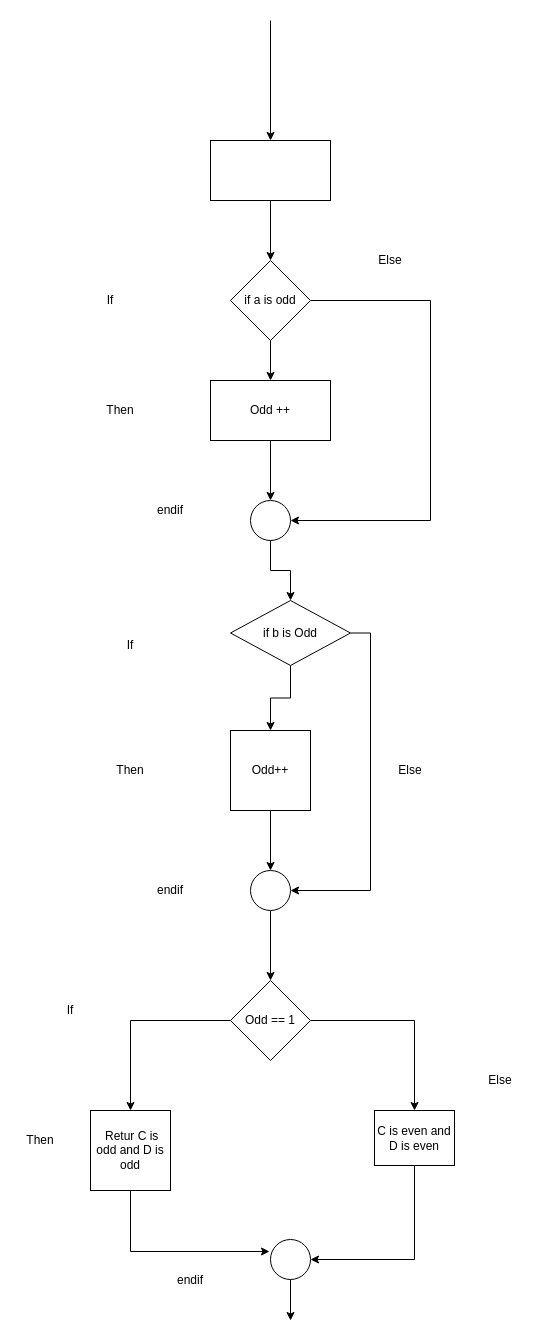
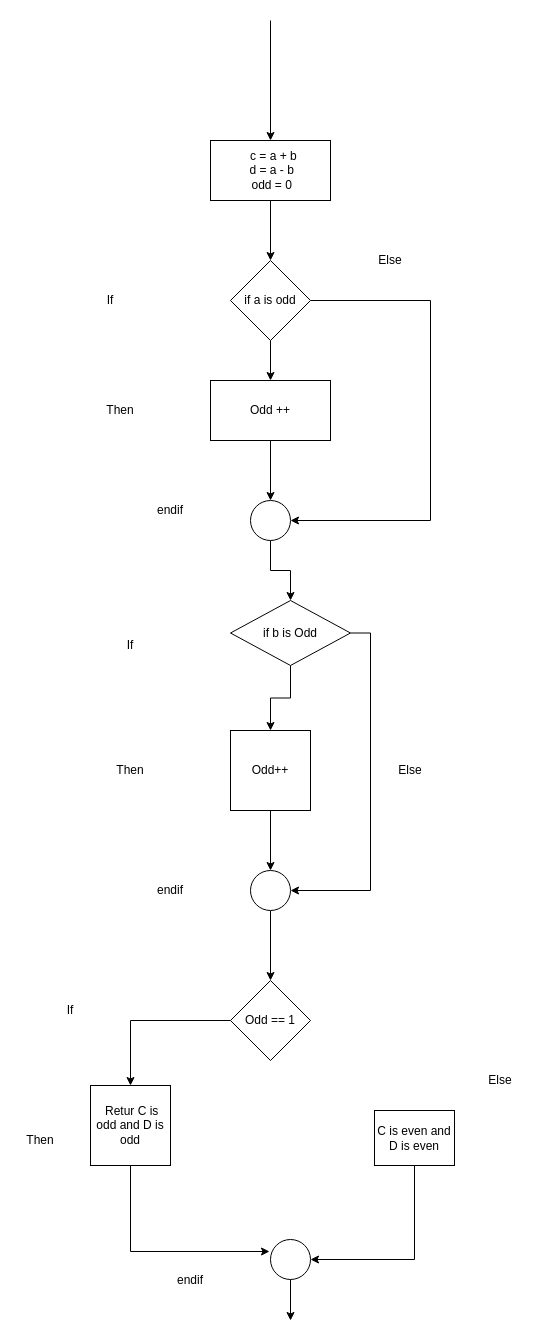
+ <mxCell id="4" value="&lt;div&gt;&amp;nbsp; c = a + b&lt;/div&gt;&lt;div&gt;&lt;span&gt;&amp;nbsp;d = a - b&lt;/span&gt;&lt;/div&gt;&lt;div&gt;&amp;nbsp;odd = 0&lt;/div&gt;" style="text;html=1;strokeColor=none;fillColor=none;align=center;verticalAlign=middle;whiteSpace=wrap;rounded=0;" vertex="1" parent="1"><mxGeometry x="210" y="160" width="120" height="20" as="geometry" /></mxCell>
- <mxCell id="19" style="edgeStyle=orthogonalEdgeStyle;rounded=0;orthogonalLoop=1;jettySize=auto;html=1;exitX=1;exitY=0.5;exitDx=0;exitDy=0;entryX=0.5;entryY=0;entryDx=0;entryDy=0;" edge="1" parent="1" source="21" target="25"><mxGeometry relative="1" as="geometry" /></mxCell>
- <mxCell id="23" value="&amp;nbsp;Retur C is odd and D is odd" style="whiteSpace=wrap;html=1;aspect=fixed;" vertex="1" parent="1"><mxGeometry x="90" y="1110" width="80" height="80" as="geometry" /></mxCell>
+ <mxCell id="23" value="&amp;nbsp;Retur C is odd and D is odd" style="whiteSpace=wrap;html=1;aspect=fixed;" vertex="1" parent="1"><mxGeometry x="90" y="1085" width="80" height="80" as="geometry" /></mxCell>
